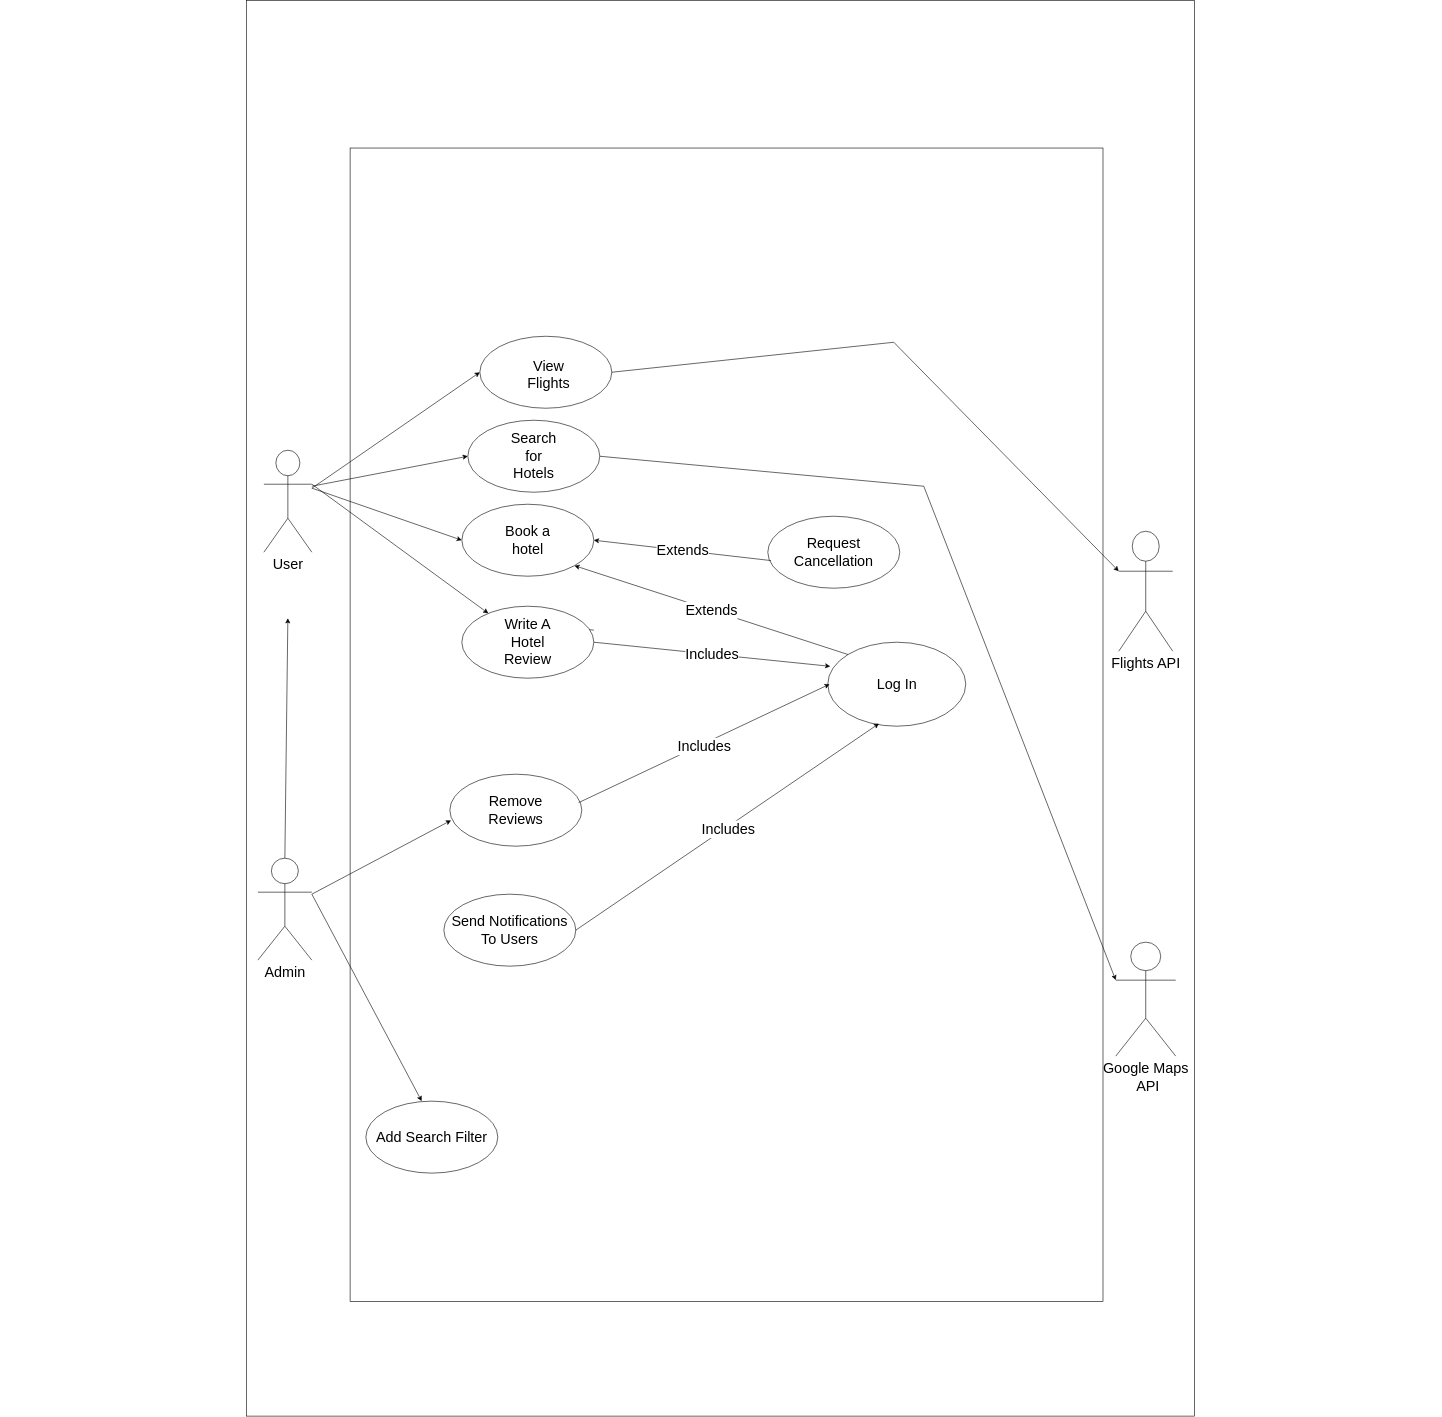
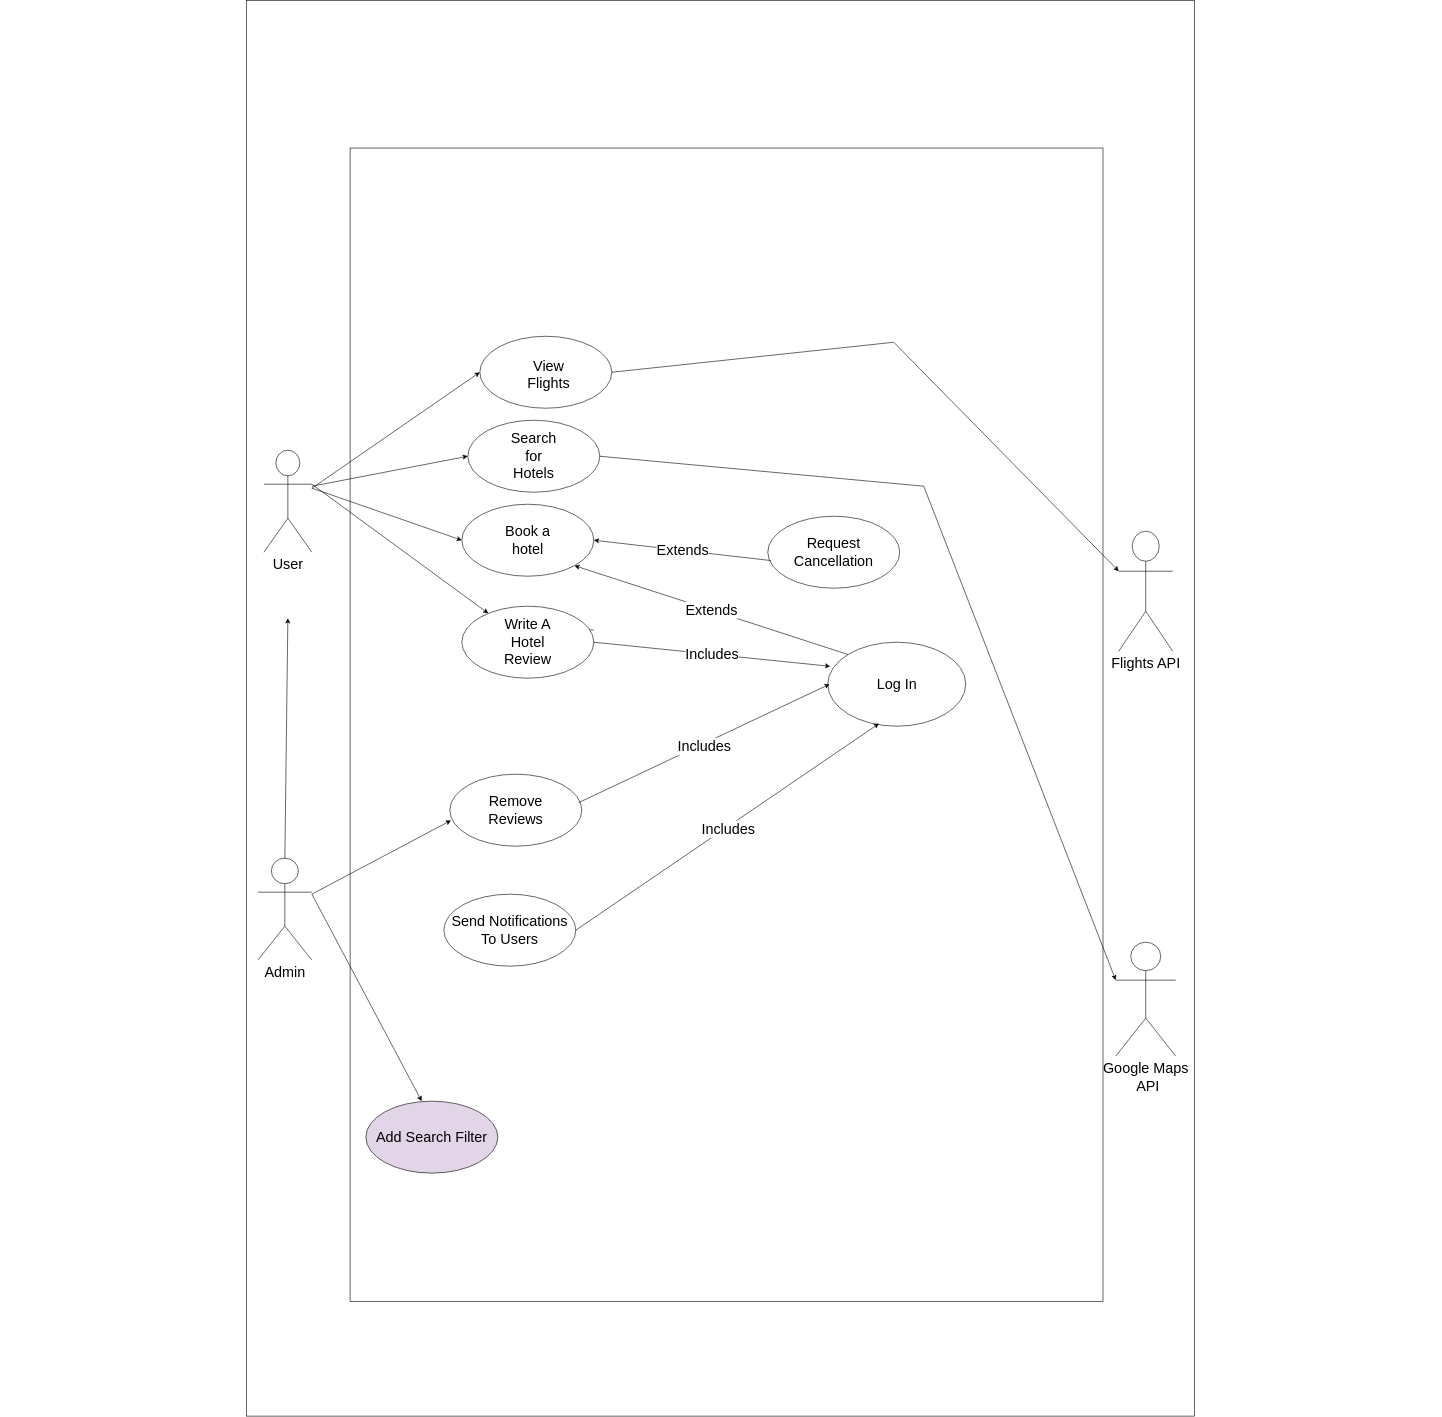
- <mxCell id="14" value="&lt;font style=&quot;font-size: 24px;&quot;&gt;Add Search Filter&lt;/font&gt;" style="ellipse;whiteSpace=wrap;html=1;" parent="1" vertex="1"><mxGeometry x="609" y="1465" width="220" height="120" as="geometry" /></mxCell>
+ <mxCell id="14" value="&lt;font style=&quot;font-size: 24px;&quot;&gt;Add Search Filter&lt;/font&gt;" style="ellipse;whiteSpace=wrap;html=1;fillColor=#e1d5e7;" parent="1" vertex="1"><mxGeometry x="609" y="1465" width="220" height="120" as="geometry" /></mxCell>
